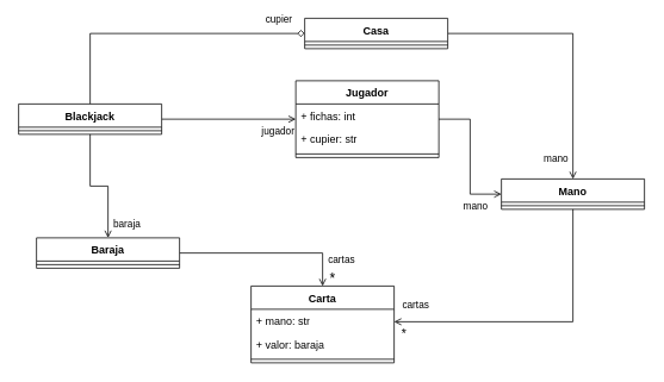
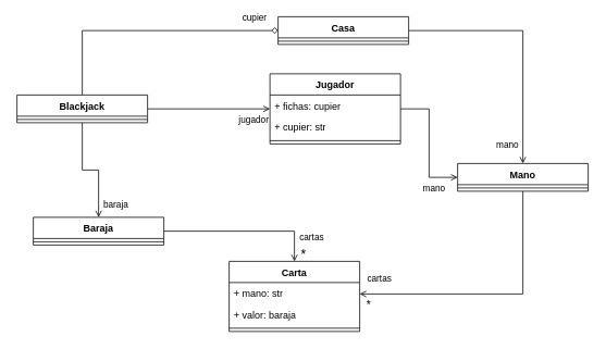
- <mxCell id="18" value="+ fichas: int" style="text;strokeColor=none;fillColor=none;align=left;verticalAlign=top;spacingLeft=4;spacingRight=4;overflow=hidden;rotatable=0;points=[[0,0.5],[1,0.5]];portConstraint=eastwest;whiteSpace=wrap;html=1;" parent="17" vertex="1"><mxGeometry y="26" width="160" height="26" as="geometry" /></mxCell>
+ <mxCell id="18" value="+ fichas: cupier" style="text;strokeColor=none;fillColor=none;align=left;verticalAlign=top;spacingLeft=4;spacingRight=4;overflow=hidden;rotatable=0;points=[[0,0.5],[1,0.5]];portConstraint=eastwest;whiteSpace=wrap;html=1;" parent="17" vertex="1"><mxGeometry y="26" width="160" height="26" as="geometry" /></mxCell>
